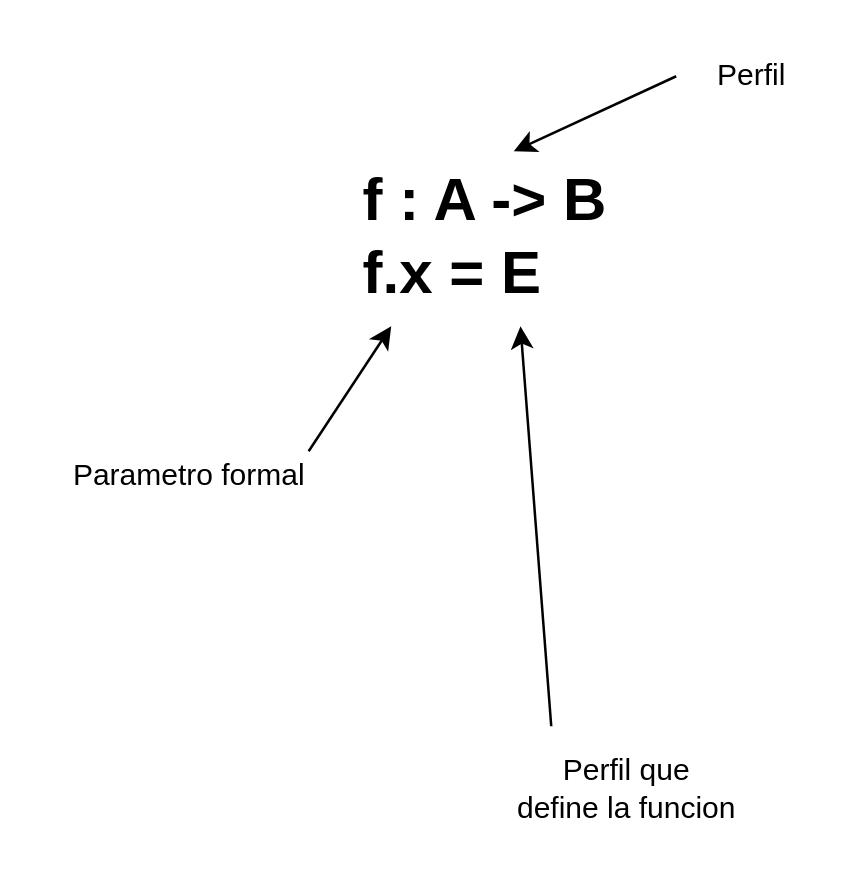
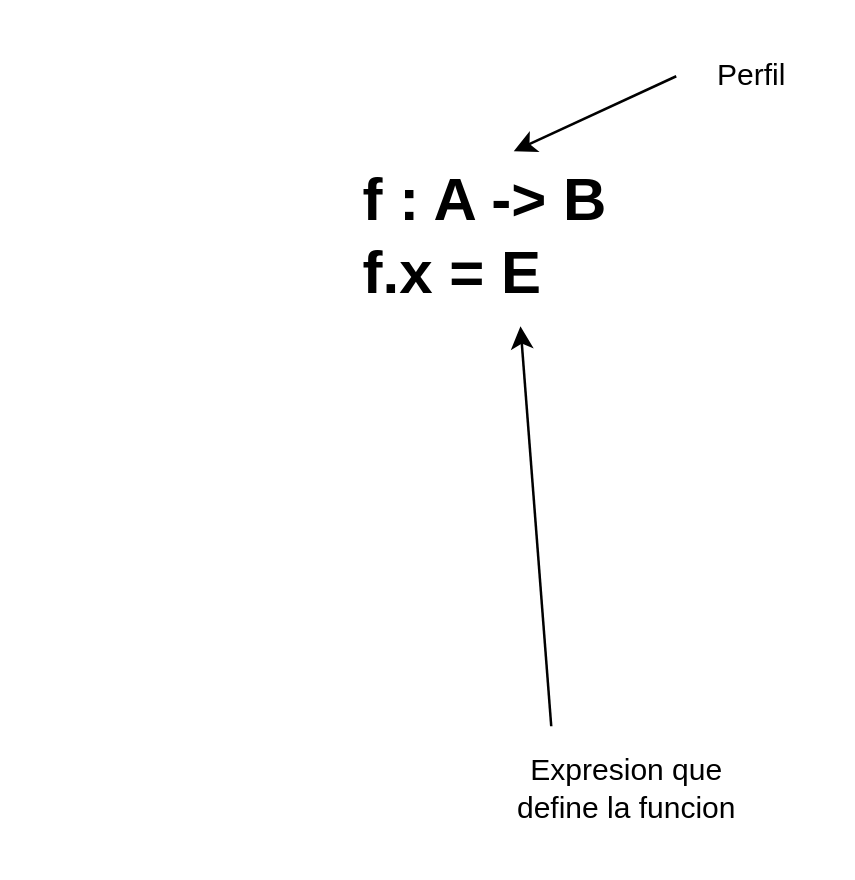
- <mxCell id="6" value="" style="endArrow=classic;html=1;exitX=0.936;exitY=0;exitDx=0;exitDy=0;exitPerimeter=0;entryX=0.123;entryY=1;entryDx=0;entryDy=0;entryPerimeter=0;" edge="1" parent="1" source="5" target="2"><mxGeometry width="50" height="50" relative="1" as="geometry"><mxPoint x="220" y="290" as="sourcePoint" /><mxPoint x="170" y="130" as="targetPoint" /></mxGeometry></mxCell>
- <mxCell id="5" value="Parametro formal" style="text;html=1;align=center;verticalAlign=middle;resizable=0;points=[];autosize=1;strokeColor=none;" vertex="1" parent="1"><mxGeometry x="20" y="180" width="110" height="20" as="geometry" /></mxCell>
- <mxCell id="4" value="Perfil que&lt;br&gt;define la funcion" style="text;html=1;align=center;verticalAlign=middle;resizable=0;points=[];autosize=1;strokeColor=none;" vertex="1" parent="1"><mxGeometry x="200" y="300" width="100" height="30" as="geometry" /></mxCell>
+ <mxCell id="4" value="Expresion que&lt;br&gt;define la funcion" style="text;html=1;align=center;verticalAlign=middle;resizable=0;points=[];autosize=1;strokeColor=none;" vertex="1" parent="1"><mxGeometry x="200" y="300" width="100" height="30" as="geometry" /></mxCell>
